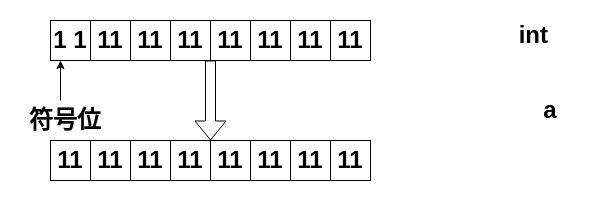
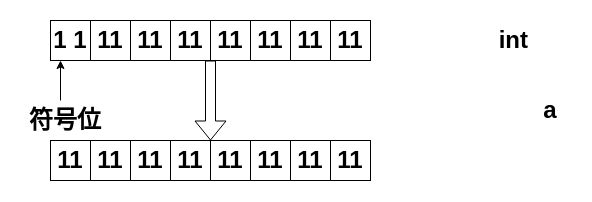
- <mxCell id="22" value="&lt;span style=&quot;font-size: 24px&quot;&gt;&lt;b&gt;int&lt;/b&gt;&lt;/span&gt;" style="text;html=1;strokeColor=none;fillColor=none;align=right;verticalAlign=middle;whiteSpace=wrap;rounded=0;" parent="1" vertex="1"><mxGeometry x="390" y="15" width="160" height="40" as="geometry" /></mxCell>
+ <mxCell id="22" value="&lt;span style=&quot;font-size: 24px&quot;&gt;&lt;b&gt;int&lt;/b&gt;&lt;/span&gt;" style="text;html=1;strokeColor=none;fillColor=none;align=right;verticalAlign=middle;whiteSpace=wrap;rounded=0;" parent="1" vertex="1"><mxGeometry x="370" y="20" width="160" height="40" as="geometry" /></mxCell>
